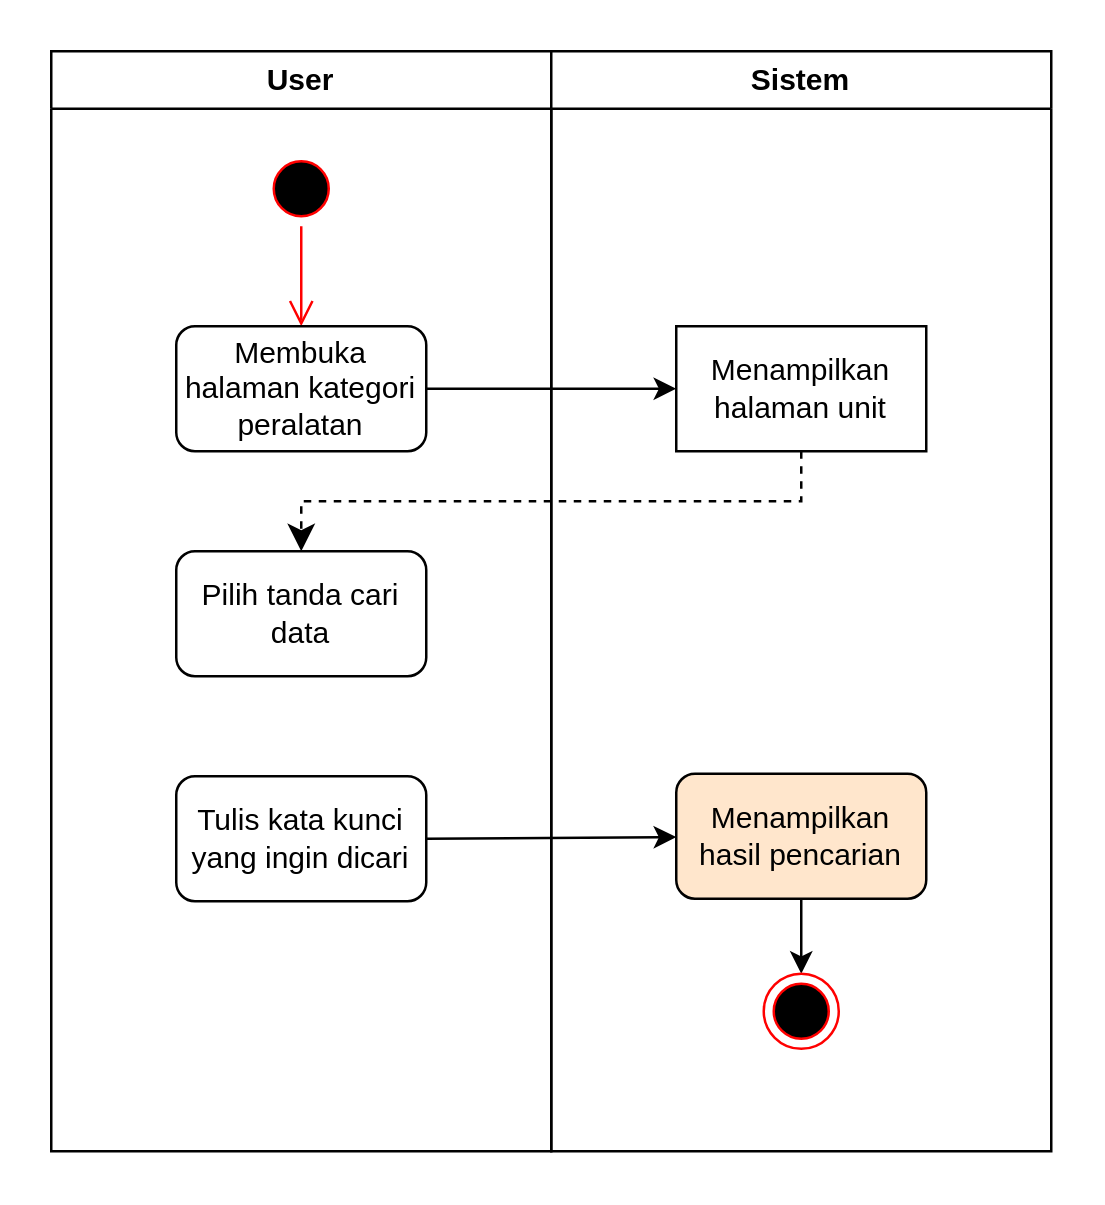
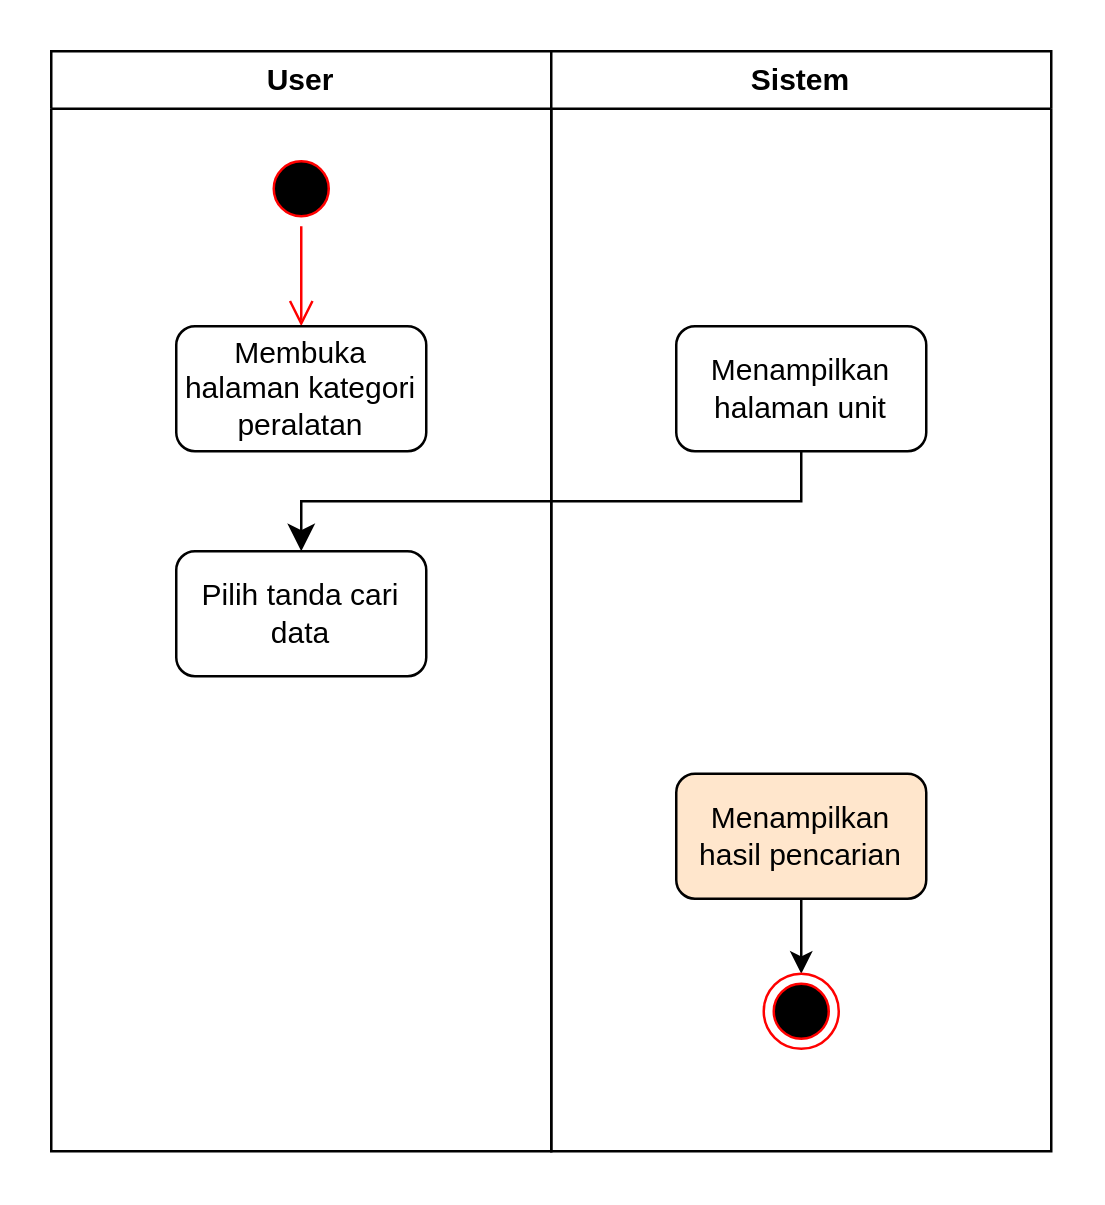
- <mxCell id="13" value="" style="edgeStyle=none;html=1;" edge="1" parent="1" source="5" target="9"><mxGeometry relative="1" as="geometry" /></mxCell>
- <mxCell id="9" value="Menampilkan halaman unit" style="whiteSpace=wrap;html=1;rounded=0;" vertex="1" parent="8"><mxGeometry x="50" y="110" width="100" height="50" as="geometry" /></mxCell>
+ <mxCell id="9" value="Menampilkan halaman unit" style="rounded=1;whiteSpace=wrap;html=1;" vertex="1" parent="8"><mxGeometry x="50" y="110" width="100" height="50" as="geometry" /></mxCell>
- <mxCell id="14" value="" style="edgeStyle=elbowEdgeStyle;elbow=vertical;endArrow=classic;html=1;curved=0;rounded=0;endSize=8;startSize=8;exitX=0.5;exitY=1;exitDx=0;exitDy=0;entryX=0.5;entryY=0;entryDx=0;entryDy=0;dashed=1;" edge="1" parent="1" source="9" target="6"><mxGeometry width="50" height="50" relative="1" as="geometry"><mxPoint x="320" y="160" as="sourcePoint" /><mxPoint x="370" y="110" as="targetPoint" /></mxGeometry></mxCell>
+ <mxCell id="14" value="" style="edgeStyle=elbowEdgeStyle;elbow=vertical;endArrow=classic;html=1;curved=0;rounded=0;endSize=8;startSize=8;exitX=0.5;exitY=1;exitDx=0;exitDy=0;entryX=0.5;entryY=0;entryDx=0;entryDy=0;" edge="1" parent="1" source="9" target="6"><mxGeometry width="50" height="50" relative="1" as="geometry"><mxPoint x="320" y="160" as="sourcePoint" /><mxPoint x="370" y="110" as="targetPoint" /></mxGeometry></mxCell>
- <mxCell id="15" value="" style="edgeStyle=none;html=1;exitX=1;exitY=0.5;exitDx=0;exitDy=0;" edge="1" parent="1" source="7" target="11"><mxGeometry relative="1" as="geometry" /></mxCell>
- <mxCell id="7" value="Tulis kata kunci yang ingin dicari" style="rounded=1;whiteSpace=wrap;html=1;" vertex="1" parent="2"><mxGeometry x="50" y="290" width="100" height="50" as="geometry" /></mxCell>
